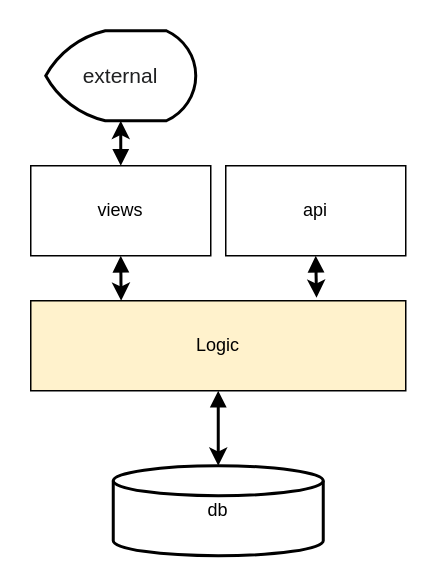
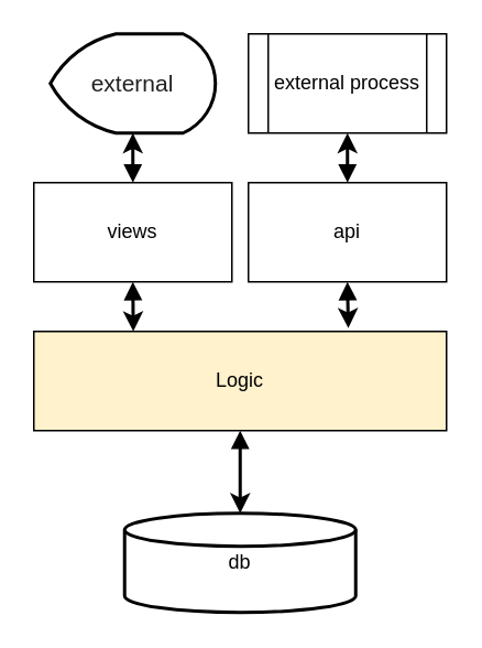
+ <mxCell id="12" value="external process" style="shape=process;whiteSpace=wrap;html=1;backgroundOutline=1;" vertex="1" parent="1"><mxGeometry x="150" y="20" width="120" height="60" as="geometry" /></mxCell>
+ <mxCell id="9" style="edgeStyle=orthogonalEdgeStyle;rounded=0;orthogonalLoop=1;jettySize=auto;html=1;exitX=0.5;exitY=0;exitDx=0;exitDy=0;startArrow=block;startFill=1;strokeWidth=2;" edge="1" parent="1" source="10" target="12"><mxGeometry relative="1" as="geometry" /></mxCell>
